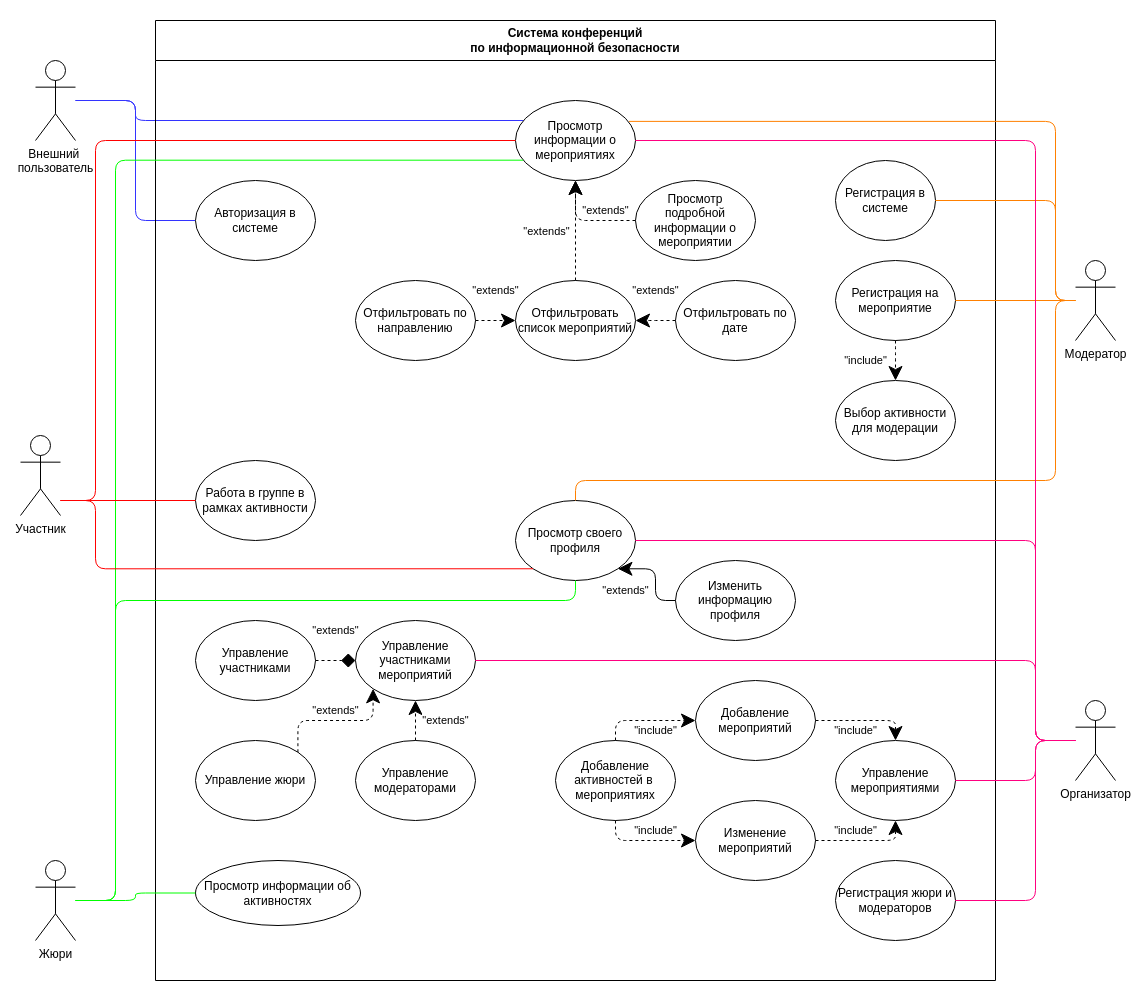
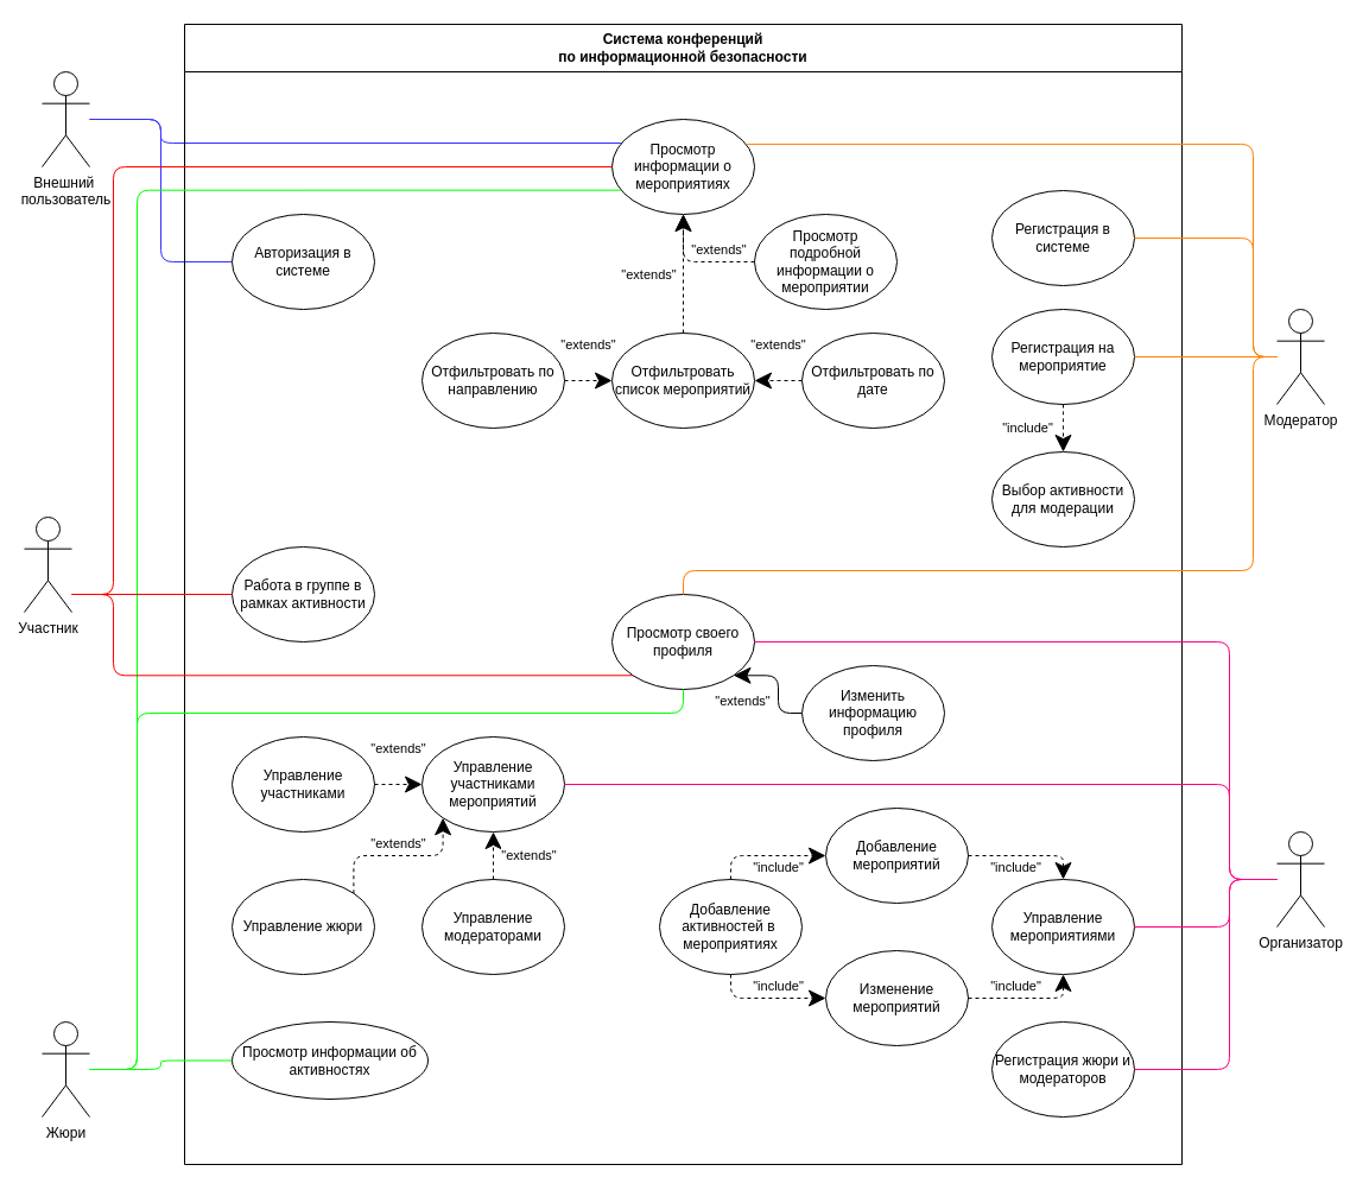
- <mxCell id="53" style="edgeStyle=orthogonalEdgeStyle;rounded=1;orthogonalLoop=1;jettySize=auto;html=1;entryX=1;entryY=0.5;entryDx=0;entryDy=0;curved=0;strokeColor=#FF0080;endArrow=none;startFill=0;" edge="1" parent="1" source="58" target="6"><mxGeometry relative="1" as="geometry"><Array as="points"><mxPoint x="1035" y="740" /><mxPoint x="1035" y="140" /></Array></mxGeometry></mxCell>
- <mxCell id="21" value="Регистрация в системе" style="ellipse;whiteSpace=wrap;html=1;" vertex="1" parent="5"><mxGeometry x="680" y="140" width="100" height="80" as="geometry" /></mxCell>
+ <mxCell id="21" value="Регистрация в системе" style="ellipse;whiteSpace=wrap;html=1;" vertex="1" parent="5"><mxGeometry x="680" y="140" width="120" height="80" as="geometry" /></mxCell>
- <mxCell id="39" value="&quot;extends&quot;" style="endArrow=diamond;endSize=12;dashed=1;html=1;rounded=1;edgeStyle=orthogonalEdgeStyle;curved=0;endFill=1;exitX=1;exitY=0.5;exitDx=0;exitDy=0;entryX=0;entryY=0.5;entryDx=0;entryDy=0;" edge="1" parent="5" source="35" target="26"><mxGeometry y="30" width="160" relative="1" as="geometry"><mxPoint x="180" y="730" as="sourcePoint" /><mxPoint x="180" y="630" as="targetPoint" /><mxPoint as="offset" /></mxGeometry></mxCell>
+ <mxCell id="39" value="&quot;extends&quot;" style="endArrow=classic;endSize=12;dashed=1;html=1;rounded=1;edgeStyle=orthogonalEdgeStyle;curved=0;endFill=1;exitX=1;exitY=0.5;exitDx=0;exitDy=0;entryX=0;entryY=0.5;entryDx=0;entryDy=0;" edge="1" parent="5" source="35" target="26"><mxGeometry y="30" width="160" relative="1" as="geometry"><mxPoint x="180" y="730" as="sourcePoint" /><mxPoint x="180" y="630" as="targetPoint" /><mxPoint as="offset" /></mxGeometry></mxCell>
